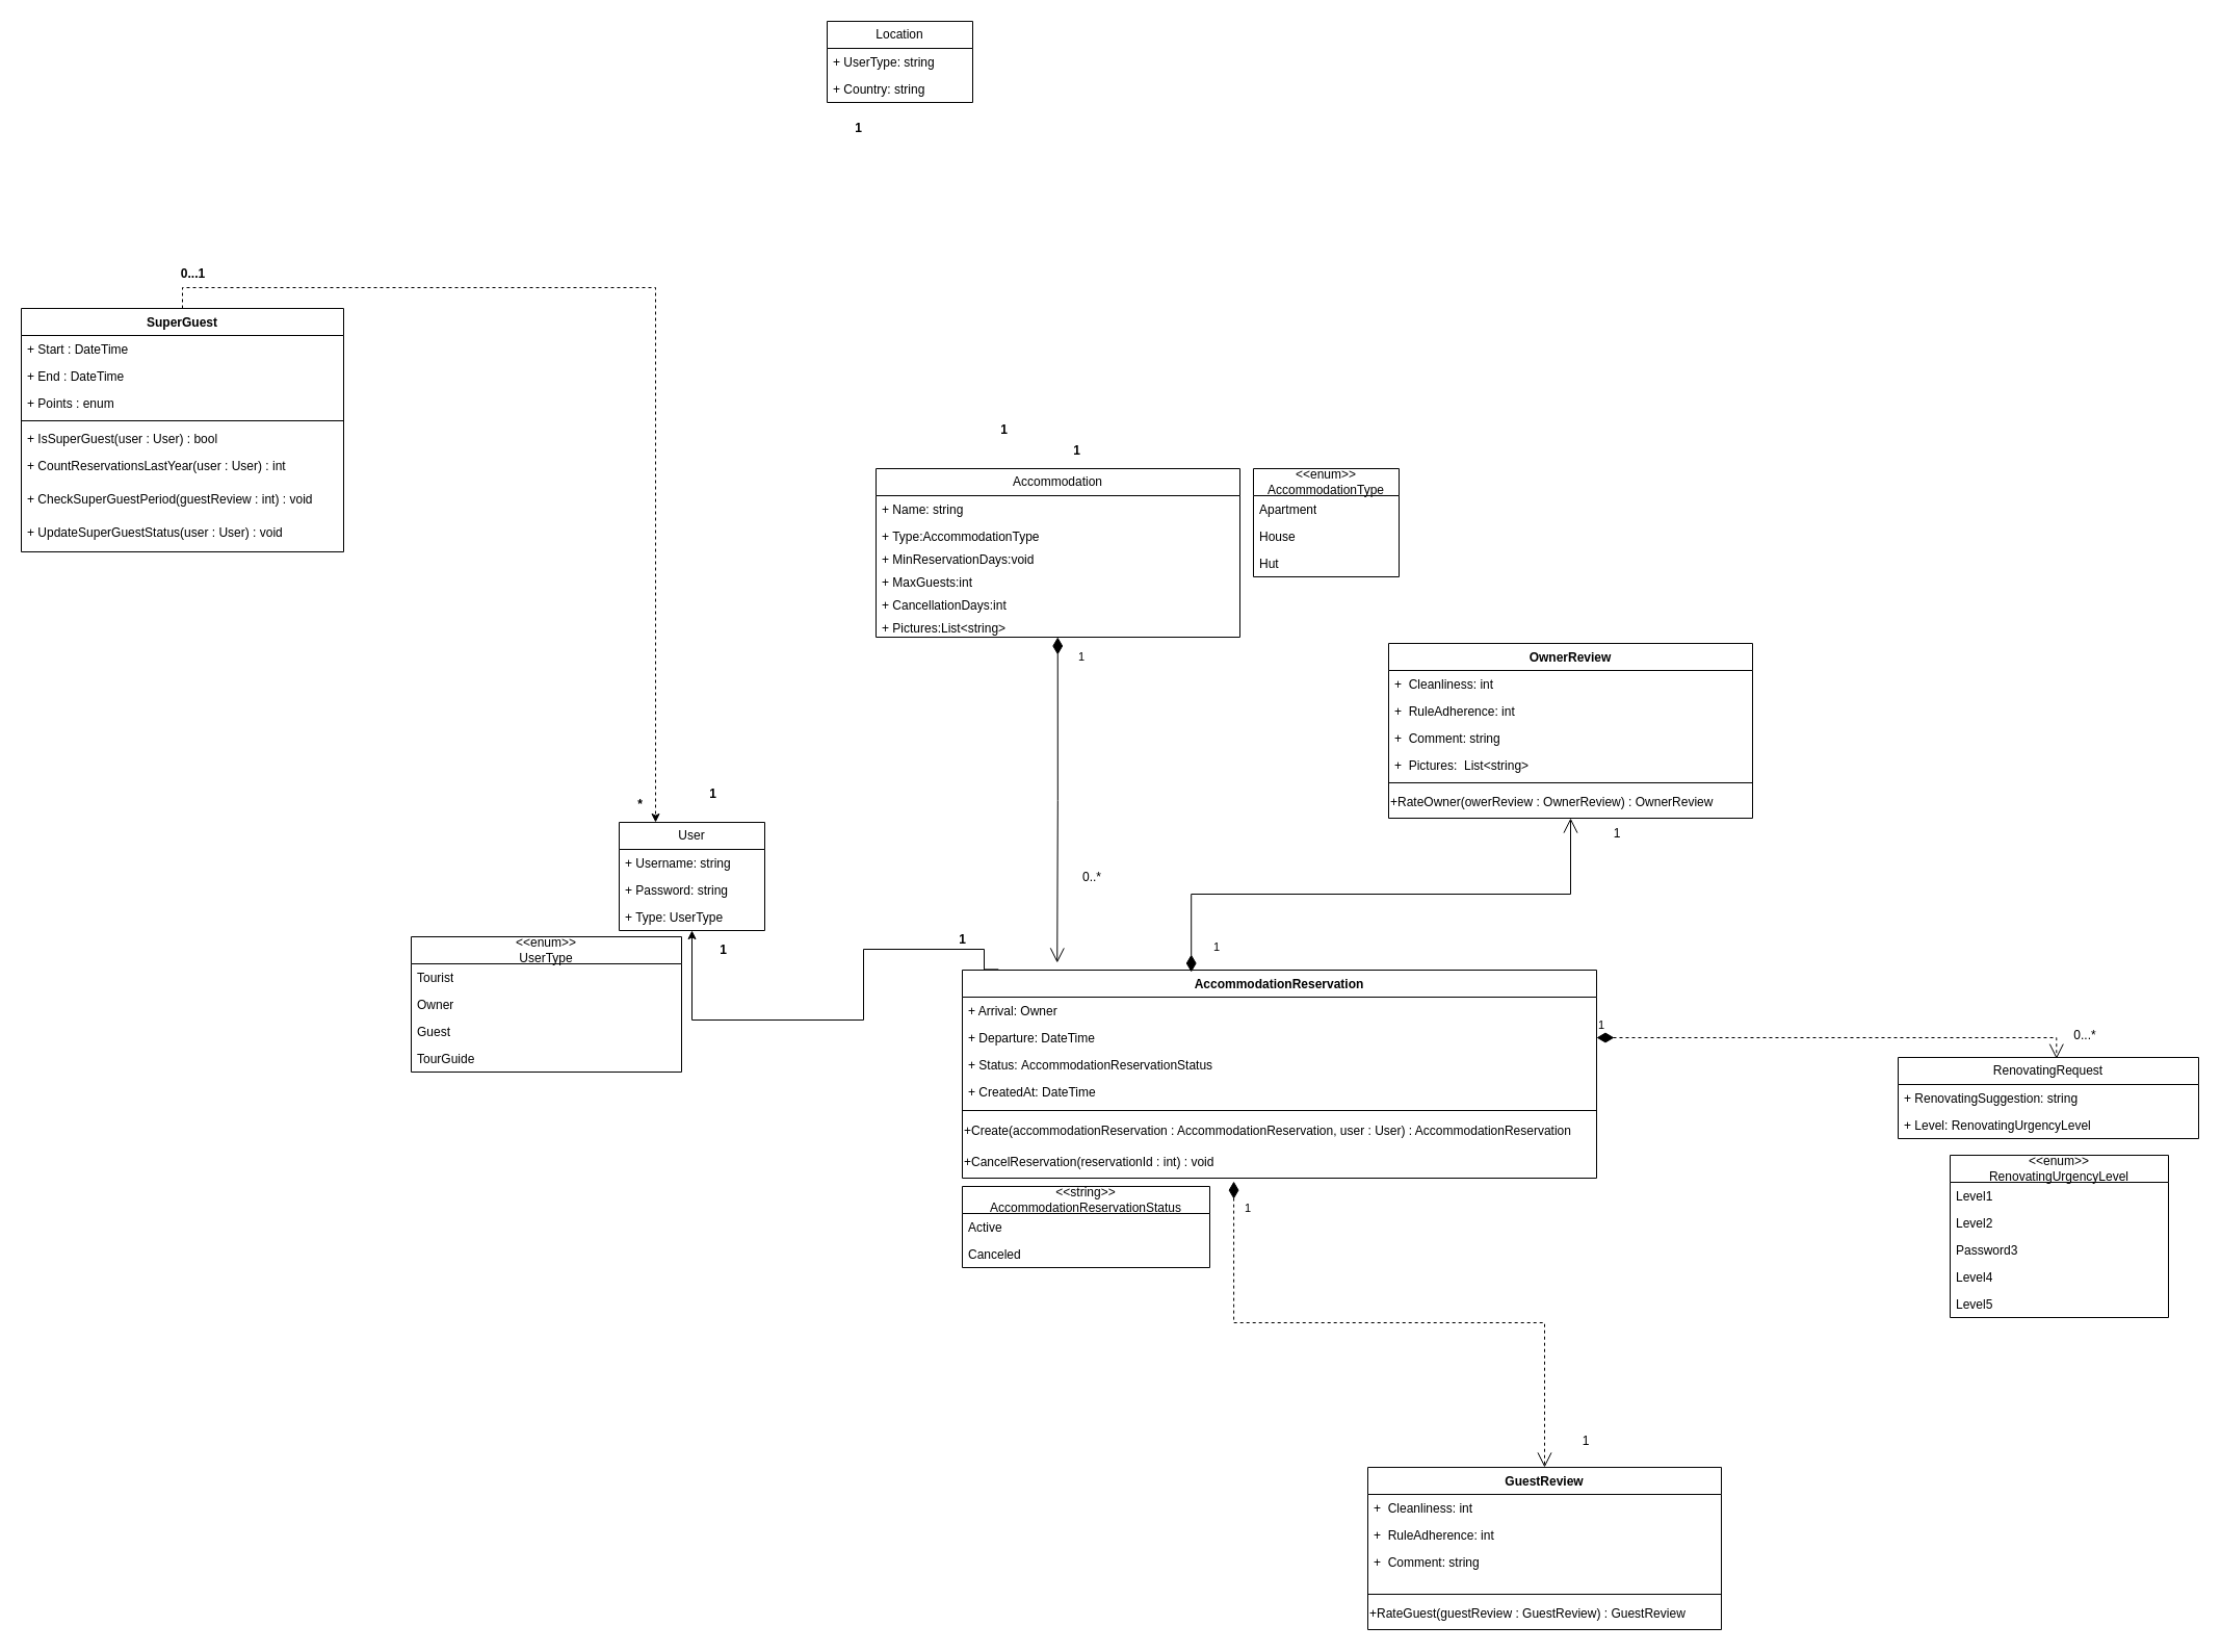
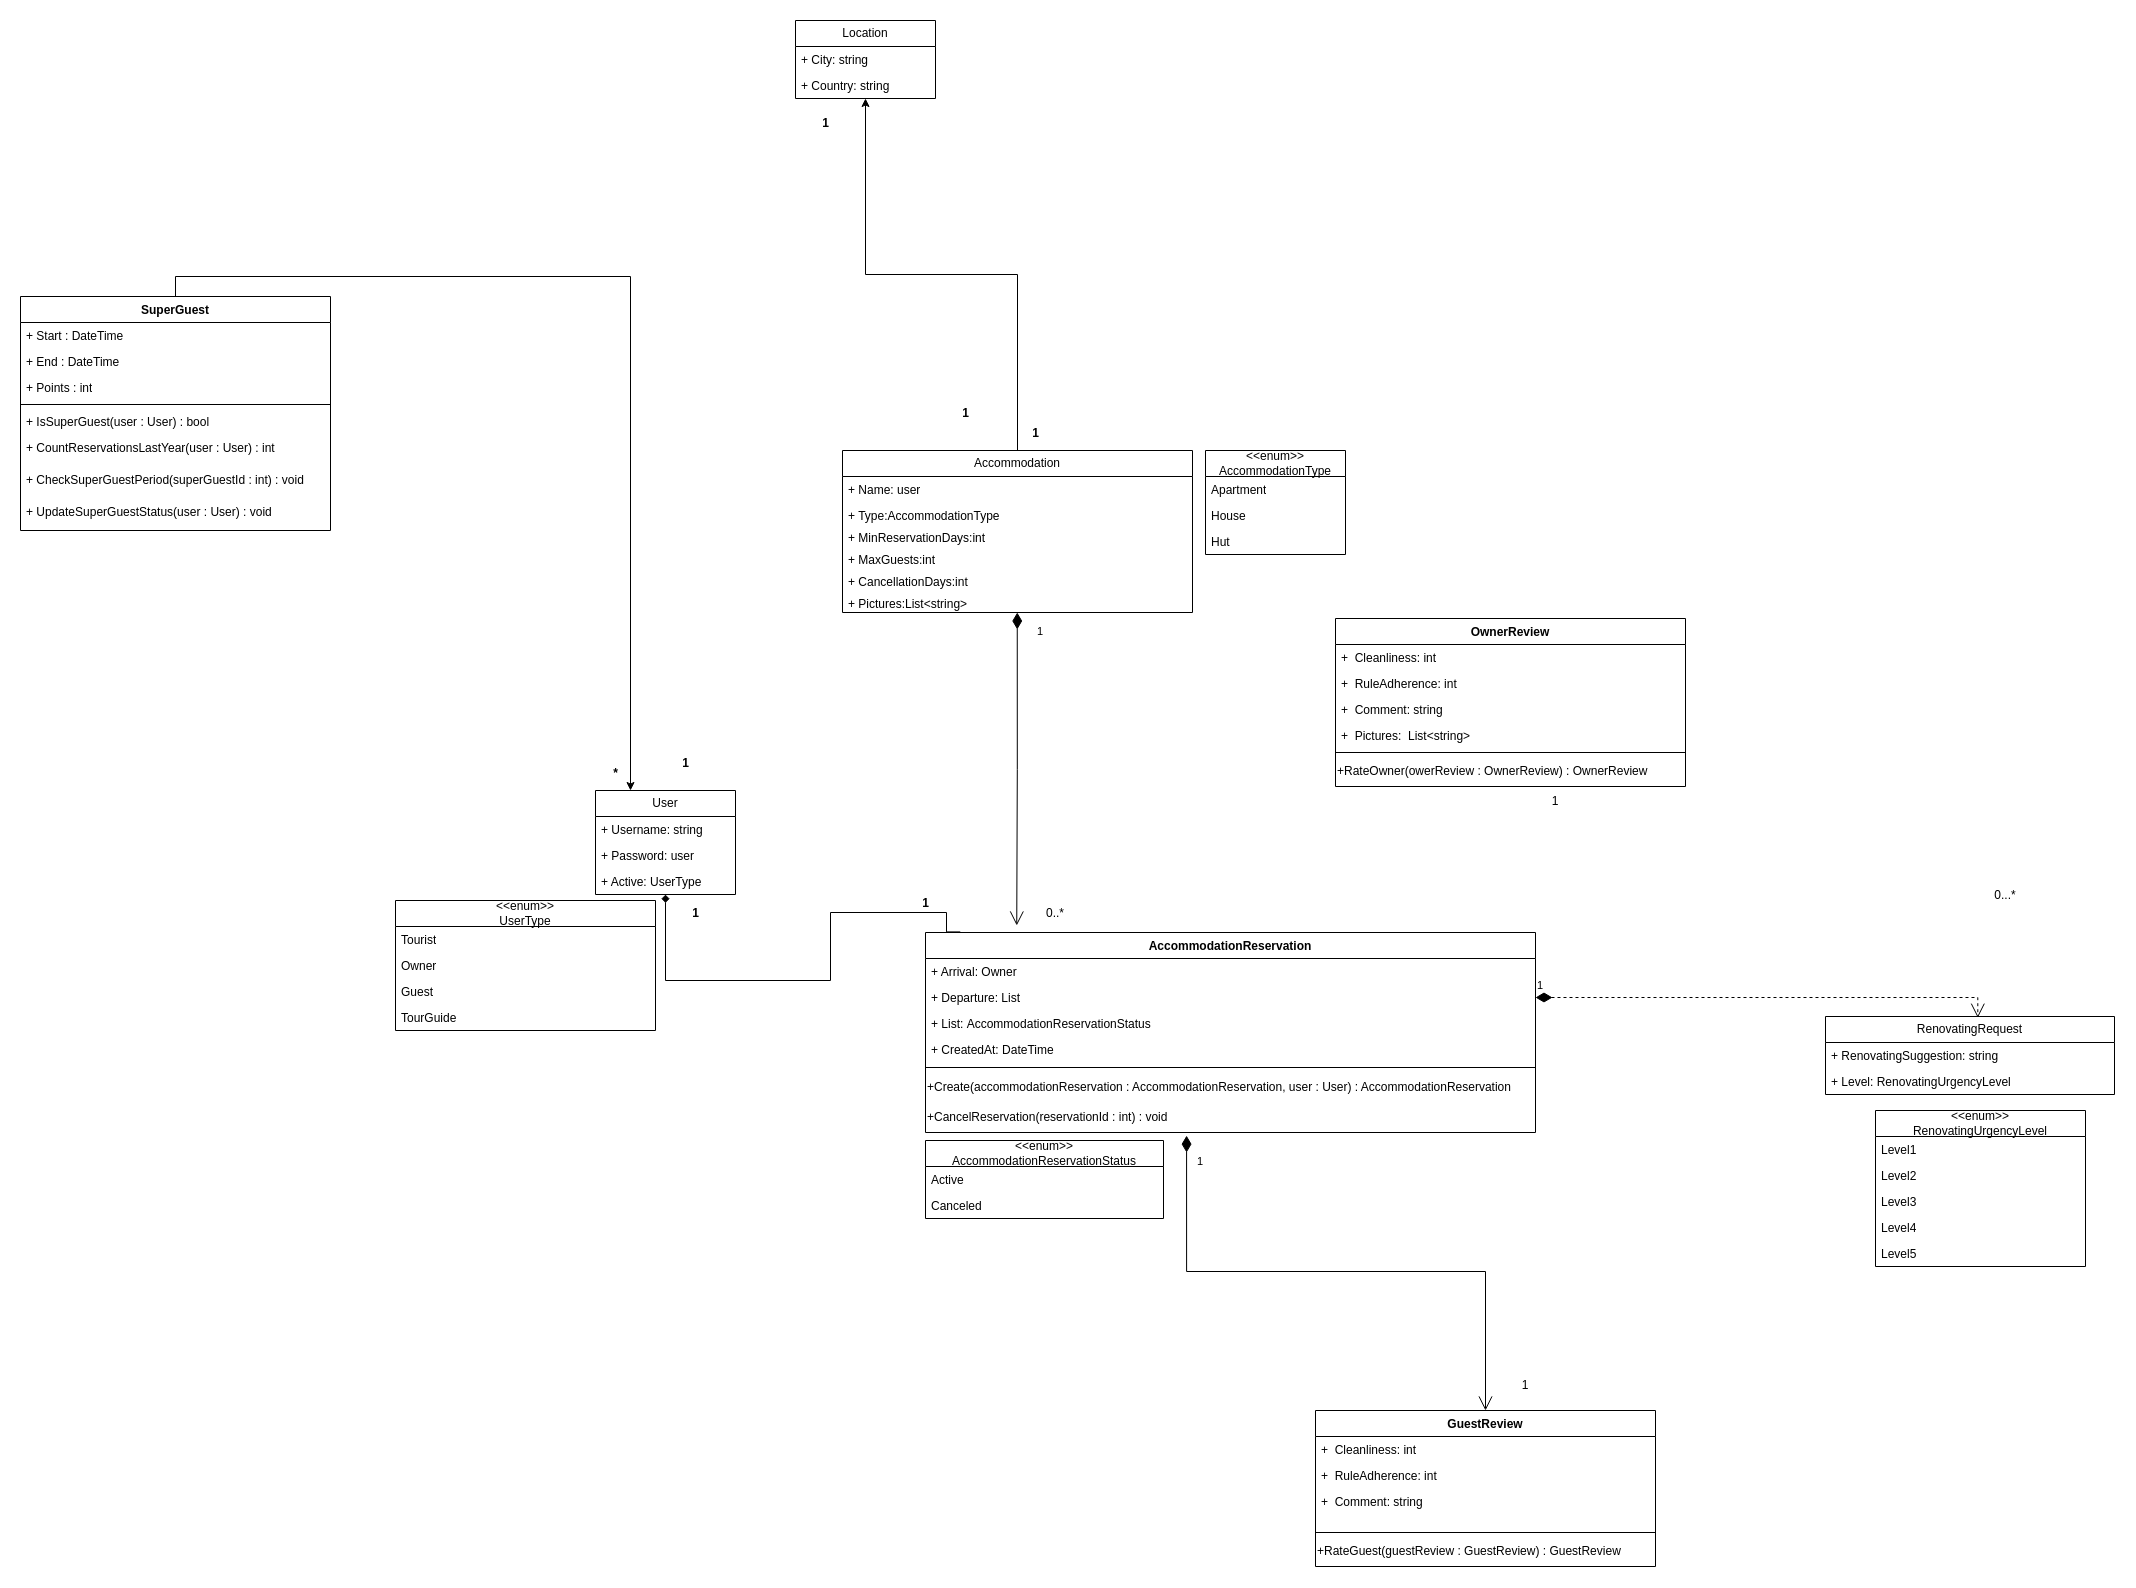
- <mxCell id="41" value="+ UserType: string" style="text;strokeColor=none;fillColor=none;align=left;verticalAlign=top;spacingLeft=4;spacingRight=4;overflow=hidden;rotatable=0;points=[[0,0.5],[1,0.5]];portConstraint=eastwest;whiteSpace=wrap;html=1;" parent="40" vertex="1"><mxGeometry y="26" width="140" height="26" as="geometry" /></mxCell>
+ <mxCell id="41" value="+ City: string" style="text;strokeColor=none;fillColor=none;align=left;verticalAlign=top;spacingLeft=4;spacingRight=4;overflow=hidden;rotatable=0;points=[[0,0.5],[1,0.5]];portConstraint=eastwest;whiteSpace=wrap;html=1;" parent="40" vertex="1"><mxGeometry y="26" width="140" height="26" as="geometry" /></mxCell>
- <mxCell id="57" value="0...1" style="text;align=center;fontStyle=1;verticalAlign=middle;spacingLeft=3;spacingRight=3;strokeColor=none;rotatable=0;points=[[0,0.5],[1,0.5]];portConstraint=eastwest;html=1;" parent="1" vertex="1"><mxGeometry x="115" y="250" width="140" height="26" as="geometry" /></mxCell>
+ <mxCell id="39" style="edgeStyle=orthogonalEdgeStyle;rounded=0;orthogonalLoop=1;jettySize=auto;html=1;exitX=0.5;exitY=0;exitDx=0;exitDy=0;" parent="1" source="25" target="40" edge="1"><mxGeometry relative="1" as="geometry" /></mxCell>
- <mxCell id="20" style="edgeStyle=orthogonalEdgeStyle;rounded=0;orthogonalLoop=1;jettySize=auto;html=1;exitX=0.5;exitY=0;exitDx=0;exitDy=0;entryX=0.25;entryY=0;entryDx=0;entryDy=0;dashed=1;" parent="1" source="70" target="21" edge="1"><mxGeometry relative="1" as="geometry"><mxPoint x="145" y="270" as="sourcePoint" /></mxGeometry></mxCell>
+ <mxCell id="20" style="edgeStyle=orthogonalEdgeStyle;rounded=0;orthogonalLoop=1;jettySize=auto;html=1;exitX=0.5;exitY=0;exitDx=0;exitDy=0;entryX=0.25;entryY=0;entryDx=0;entryDy=0;" parent="1" source="70" target="21" edge="1"><mxGeometry relative="1" as="geometry"><mxPoint x="145" y="270" as="sourcePoint" /></mxGeometry></mxCell>
- <mxCell id="73" value="+ Points : enum" style="text;strokeColor=none;fillColor=none;align=left;verticalAlign=top;spacingLeft=4;spacingRight=4;overflow=hidden;rotatable=0;points=[[0,0.5],[1,0.5]];portConstraint=eastwest;whiteSpace=wrap;html=1;" parent="70" vertex="1"><mxGeometry y="78" width="310" height="26" as="geometry" /></mxCell>
+ <mxCell id="73" value="+ Points : int" style="text;strokeColor=none;fillColor=none;align=left;verticalAlign=top;spacingLeft=4;spacingRight=4;overflow=hidden;rotatable=0;points=[[0,0.5],[1,0.5]];portConstraint=eastwest;whiteSpace=wrap;html=1;" parent="70" vertex="1"><mxGeometry y="78" width="310" height="26" as="geometry" /></mxCell>
- <mxCell id="77" value="+ CheckSuperGuestPeriod(guestReview : int) : void" style="text;strokeColor=none;fillColor=none;align=left;verticalAlign=top;spacingLeft=4;spacingRight=4;overflow=hidden;rotatable=0;points=[[0,0.5],[1,0.5]];portConstraint=eastwest;whiteSpace=wrap;html=1;" parent="70" vertex="1"><mxGeometry y="170" width="310" height="32" as="geometry" /></mxCell>
+ <mxCell id="77" value="+ CheckSuperGuestPeriod(superGuestId : int) : void" style="text;strokeColor=none;fillColor=none;align=left;verticalAlign=top;spacingLeft=4;spacingRight=4;overflow=hidden;rotatable=0;points=[[0,0.5],[1,0.5]];portConstraint=eastwest;whiteSpace=wrap;html=1;" parent="70" vertex="1"><mxGeometry y="170" width="310" height="32" as="geometry" /></mxCell>
- <mxCell id="26" value="+ Name: string" style="text;strokeColor=none;fillColor=none;align=left;verticalAlign=top;spacingLeft=4;spacingRight=4;overflow=hidden;rotatable=0;points=[[0,0.5],[1,0.5]];portConstraint=eastwest;whiteSpace=wrap;html=1;" parent="25" vertex="1"><mxGeometry y="26" width="350" height="26" as="geometry" /></mxCell>
+ <mxCell id="26" value="+ Name: user" style="text;strokeColor=none;fillColor=none;align=left;verticalAlign=top;spacingLeft=4;spacingRight=4;overflow=hidden;rotatable=0;points=[[0,0.5],[1,0.5]];portConstraint=eastwest;whiteSpace=wrap;html=1;" parent="25" vertex="1"><mxGeometry y="26" width="350" height="26" as="geometry" /></mxCell>
- <mxCell id="28" value="+ MinReservationDays:void" style="text;strokeColor=none;fillColor=none;align=left;verticalAlign=top;spacingLeft=4;spacingRight=4;overflow=hidden;rotatable=0;points=[[0,0.5],[1,0.5]];portConstraint=eastwest;whiteSpace=wrap;html=1;" parent="25" vertex="1"><mxGeometry y="74" width="350" height="22" as="geometry" /></mxCell>
+ <mxCell id="28" value="+ MinReservationDays:int" style="text;strokeColor=none;fillColor=none;align=left;verticalAlign=top;spacingLeft=4;spacingRight=4;overflow=hidden;rotatable=0;points=[[0,0.5],[1,0.5]];portConstraint=eastwest;whiteSpace=wrap;html=1;" parent="25" vertex="1"><mxGeometry y="74" width="350" height="22" as="geometry" /></mxCell>
- <mxCell id="84" value="0..*" style="text;html=1;align=center;verticalAlign=middle;whiteSpace=wrap;rounded=0;" vertex="1" parent="1"><mxGeometry x="1020" y="828" width="60" height="30" as="geometry" /></mxCell>
+ <mxCell id="84" value="0..*" style="text;html=1;align=center;verticalAlign=middle;whiteSpace=wrap;rounded=0;" vertex="1" parent="1"><mxGeometry x="1025" y="898" width="60" height="30" as="geometry" /></mxCell>
- <mxCell id="23" value="+ Password: string" style="text;strokeColor=none;fillColor=none;align=left;verticalAlign=top;spacingLeft=4;spacingRight=4;overflow=hidden;rotatable=0;points=[[0,0.5],[1,0.5]];portConstraint=eastwest;whiteSpace=wrap;html=1;" parent="21" vertex="1"><mxGeometry y="52" width="140" height="26" as="geometry" /></mxCell>
+ <mxCell id="23" value="+ Password: user" style="text;strokeColor=none;fillColor=none;align=left;verticalAlign=top;spacingLeft=4;spacingRight=4;overflow=hidden;rotatable=0;points=[[0,0.5],[1,0.5]];portConstraint=eastwest;whiteSpace=wrap;html=1;" parent="21" vertex="1"><mxGeometry y="52" width="140" height="26" as="geometry" /></mxCell>
- <mxCell id="80" value="1" style="endArrow=open;html=1;endSize=12;startArrow=diamondThin;startSize=14;startFill=1;edgeStyle=orthogonalEdgeStyle;align=left;verticalAlign=bottom;rounded=0;exitX=0.361;exitY=0.01;exitDx=0;exitDy=0;exitPerimeter=0;" parent="1" source="8" target="69" edge="1"><mxGeometry x="-0.94" y="-20" relative="1" as="geometry"><mxPoint x="1195" y="780" as="sourcePoint" /><mxPoint x="1355" y="780" as="targetPoint" /><mxPoint as="offset" /></mxGeometry></mxCell>
- <mxCell id="24" value="+ Type:&amp;nbsp;UserType" style="text;strokeColor=none;fillColor=none;align=left;verticalAlign=top;spacingLeft=4;spacingRight=4;overflow=hidden;rotatable=0;points=[[0,0.5],[1,0.5]];portConstraint=eastwest;whiteSpace=wrap;html=1;" parent="21" vertex="1"><mxGeometry y="78" width="140" height="26" as="geometry" /></mxCell>
+ <mxCell id="24" value="+ Active:&amp;nbsp;UserType" style="text;strokeColor=none;fillColor=none;align=left;verticalAlign=top;spacingLeft=4;spacingRight=4;overflow=hidden;rotatable=0;points=[[0,0.5],[1,0.5]];portConstraint=eastwest;whiteSpace=wrap;html=1;" parent="21" vertex="1"><mxGeometry y="78" width="140" height="26" as="geometry" /></mxCell>
- <mxCell id="33" style="edgeStyle=orthogonalEdgeStyle;rounded=0;orthogonalLoop=1;jettySize=auto;html=1;exitX=0.057;exitY=-0.003;exitDx=0;exitDy=0;exitPerimeter=0;" parent="1" source="8" target="21" edge="1"><mxGeometry relative="1" as="geometry"><Array as="points"><mxPoint x="946" y="912" /><mxPoint x="830" y="912" /><mxPoint x="830" y="980" /><mxPoint x="665" y="980" /></Array></mxGeometry></mxCell>
+ <mxCell id="33" style="edgeStyle=orthogonalEdgeStyle;rounded=0;orthogonalLoop=1;jettySize=auto;html=1;exitX=0.057;exitY=-0.003;exitDx=0;exitDy=0;exitPerimeter=0;endArrow=diamond;" parent="1" source="8" target="21" edge="1"><mxGeometry relative="1" as="geometry"><Array as="points"><mxPoint x="946" y="912" /><mxPoint x="830" y="912" /><mxPoint x="830" y="980" /><mxPoint x="665" y="980" /></Array></mxGeometry></mxCell>
- <mxCell id="83" value="0...*" style="text;html=1;align=center;verticalAlign=middle;whiteSpace=wrap;rounded=0;" vertex="1" parent="1"><mxGeometry x="1975" y="980" width="60" height="30" as="geometry" /></mxCell>
+ <mxCell id="83" value="0...*" style="text;html=1;align=center;verticalAlign=middle;whiteSpace=wrap;rounded=0;" vertex="1" parent="1"><mxGeometry x="1975" y="880" width="60" height="30" as="geometry" /></mxCell>
- <mxCell id="10" value="+ Departure: DateTime" style="text;strokeColor=none;fillColor=none;align=left;verticalAlign=top;spacingLeft=4;spacingRight=4;overflow=hidden;rotatable=0;points=[[0,0.5],[1,0.5]];portConstraint=eastwest;whiteSpace=wrap;html=1;" parent="8" vertex="1"><mxGeometry y="52" width="610" height="26" as="geometry" /></mxCell>
+ <mxCell id="10" value="+ Departure: List" style="text;strokeColor=none;fillColor=none;align=left;verticalAlign=top;spacingLeft=4;spacingRight=4;overflow=hidden;rotatable=0;points=[[0,0.5],[1,0.5]];portConstraint=eastwest;whiteSpace=wrap;html=1;" parent="8" vertex="1"><mxGeometry y="52" width="610" height="26" as="geometry" /></mxCell>
- <mxCell id="11" value="+ Status:&amp;nbsp;AccommodationReservationStatus" style="text;strokeColor=none;fillColor=none;align=left;verticalAlign=top;spacingLeft=4;spacingRight=4;overflow=hidden;rotatable=0;points=[[0,0.5],[1,0.5]];portConstraint=eastwest;whiteSpace=wrap;html=1;" parent="8" vertex="1"><mxGeometry y="78" width="610" height="26" as="geometry" /></mxCell>
+ <mxCell id="11" value="+ List:&amp;nbsp;AccommodationReservationStatus" style="text;strokeColor=none;fillColor=none;align=left;verticalAlign=top;spacingLeft=4;spacingRight=4;overflow=hidden;rotatable=0;points=[[0,0.5],[1,0.5]];portConstraint=eastwest;whiteSpace=wrap;html=1;" parent="8" vertex="1"><mxGeometry y="78" width="610" height="26" as="geometry" /></mxCell>
- <mxCell id="16" value="&amp;lt;&amp;lt;string&amp;gt;&amp;gt;&lt;br&gt;AccommodationReservationStatus" style="swimlane;fontStyle=0;childLayout=stackLayout;horizontal=1;startSize=26;fillColor=none;horizontalStack=0;resizeParent=1;resizeParentMax=0;resizeLast=0;collapsible=1;marginBottom=0;whiteSpace=wrap;html=1;" parent="1" vertex="1"><mxGeometry x="925" y="1140" width="238" height="78" as="geometry" /></mxCell>
+ <mxCell id="16" value="&amp;lt;&amp;lt;enum&amp;gt;&amp;gt;&lt;br&gt;AccommodationReservationStatus" style="swimlane;fontStyle=0;childLayout=stackLayout;horizontal=1;startSize=26;fillColor=none;horizontalStack=0;resizeParent=1;resizeParentMax=0;resizeLast=0;collapsible=1;marginBottom=0;whiteSpace=wrap;html=1;" parent="1" vertex="1"><mxGeometry x="925" y="1140" width="238" height="78" as="geometry" /></mxCell>
- <mxCell id="53" value="Password3" style="text;strokeColor=none;fillColor=none;align=left;verticalAlign=top;spacingLeft=4;spacingRight=4;overflow=hidden;rotatable=0;points=[[0,0.5],[1,0.5]];portConstraint=eastwest;whiteSpace=wrap;html=1;" parent="50" vertex="1"><mxGeometry y="78" width="210" height="26" as="geometry" /></mxCell>
+ <mxCell id="53" value="Level3" style="text;strokeColor=none;fillColor=none;align=left;verticalAlign=top;spacingLeft=4;spacingRight=4;overflow=hidden;rotatable=0;points=[[0,0.5],[1,0.5]];portConstraint=eastwest;whiteSpace=wrap;html=1;" parent="50" vertex="1"><mxGeometry y="78" width="210" height="26" as="geometry" /></mxCell>
- <mxCell id="79" value="1" style="endArrow=open;html=1;endSize=12;startArrow=diamondThin;startSize=14;startFill=1;edgeStyle=orthogonalEdgeStyle;align=left;verticalAlign=bottom;rounded=0;exitX=0.428;exitY=1.104;exitDx=0;exitDy=0;exitPerimeter=0;entryX=0.5;entryY=0;entryDx=0;entryDy=0;dashed=1;" parent="1" source="15" target="2" edge="1"><mxGeometry x="-0.878" y="9" relative="1" as="geometry"><mxPoint x="1195" y="1370" as="sourcePoint" /><mxPoint x="1355" y="1370" as="targetPoint" /><mxPoint as="offset" /></mxGeometry></mxCell>
+ <mxCell id="79" value="1" style="endArrow=open;html=1;endSize=12;startArrow=diamondThin;startSize=14;startFill=1;edgeStyle=orthogonalEdgeStyle;align=left;verticalAlign=bottom;rounded=0;exitX=0.428;exitY=1.104;exitDx=0;exitDy=0;exitPerimeter=0;entryX=0.5;entryY=0;entryDx=0;entryDy=0;" parent="1" source="15" target="2" edge="1"><mxGeometry x="-0.878" y="9" relative="1" as="geometry"><mxPoint x="1195" y="1370" as="sourcePoint" /><mxPoint x="1355" y="1370" as="targetPoint" /><mxPoint as="offset" /></mxGeometry></mxCell>
